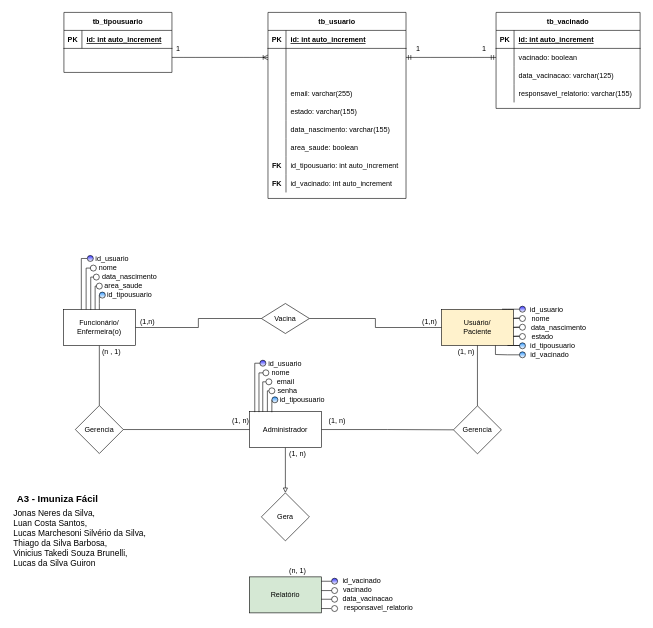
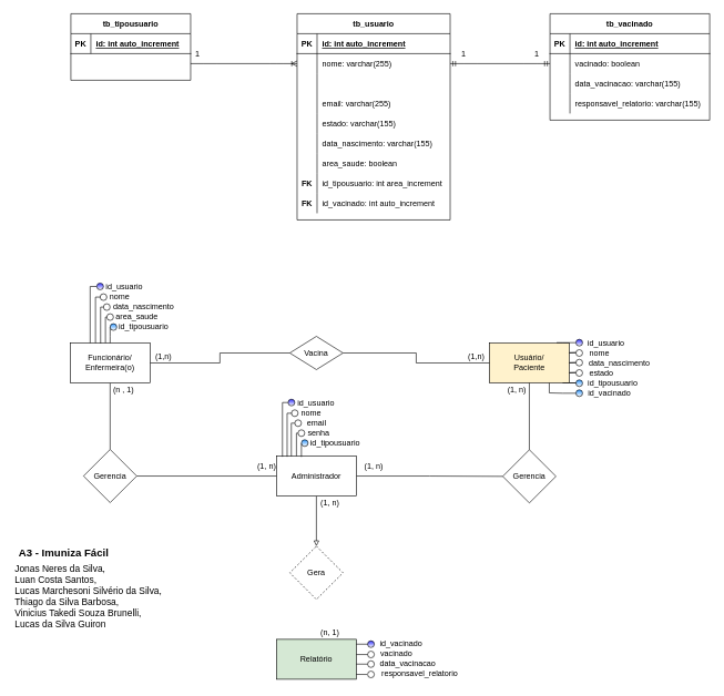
+ <mxCell id="14" value="nome: varchar(255)" style="shape=partialRectangle;connectable=0;fillColor=none;top=0;left=0;bottom=0;right=0;align=left;spacingLeft=6;overflow=hidden;" parent="12" vertex="1"><mxGeometry x="30" width="200" height="30" as="geometry" /></mxCell>
- <mxCell id="67" value="data_vacinacao: varchar(125)" style="shape=partialRectangle;connectable=0;fillColor=none;top=0;left=0;bottom=0;right=0;align=left;spacingLeft=6;overflow=hidden;" parent="65" vertex="1"><mxGeometry x="30" width="210" height="30" as="geometry" /></mxCell>
+ <mxCell id="67" value="data_vacinacao: varchar(155)" style="shape=partialRectangle;connectable=0;fillColor=none;top=0;left=0;bottom=0;right=0;align=left;spacingLeft=6;overflow=hidden;" parent="65" vertex="1"><mxGeometry x="30" width="210" height="30" as="geometry" /></mxCell>
- <mxCell id="31" value="id_tipousuario: int auto_increment" style="shape=partialRectangle;connectable=0;fillColor=none;top=0;left=0;bottom=0;right=0;align=left;spacingLeft=6;overflow=hidden;" parent="29" vertex="1"><mxGeometry x="30" width="200" height="30" as="geometry" /></mxCell>
+ <mxCell id="31" value="id_tipousuario: int area_increment" style="shape=partialRectangle;connectable=0;fillColor=none;top=0;left=0;bottom=0;right=0;align=left;spacingLeft=6;overflow=hidden;" parent="29" vertex="1"><mxGeometry x="30" width="200" height="30" as="geometry" /></mxCell>
- <mxCell id="74" value="Gera" style="rhombus;whiteSpace=wrap;html=1;" parent="1" vertex="1"><mxGeometry x="435" y="820.5" width="80" height="80" as="geometry" /></mxCell>
+ <mxCell id="74" value="Gera" style="rhombus;whiteSpace=wrap;html=1;dashed=1;" parent="1" vertex="1"><mxGeometry x="435" y="820.5" width="80" height="80" as="geometry" /></mxCell>
